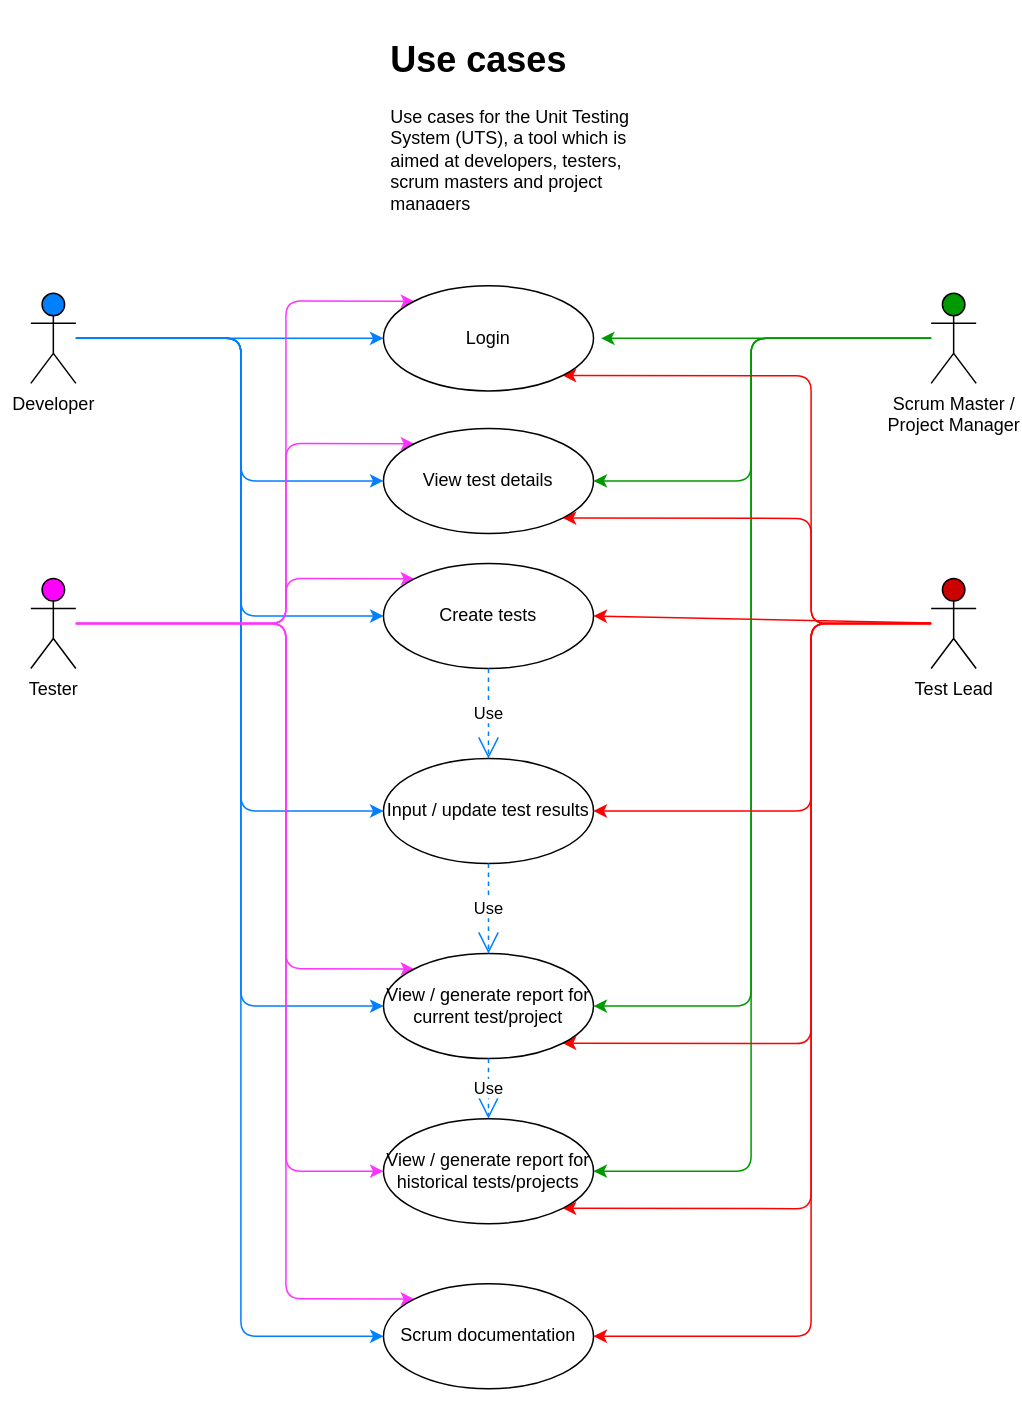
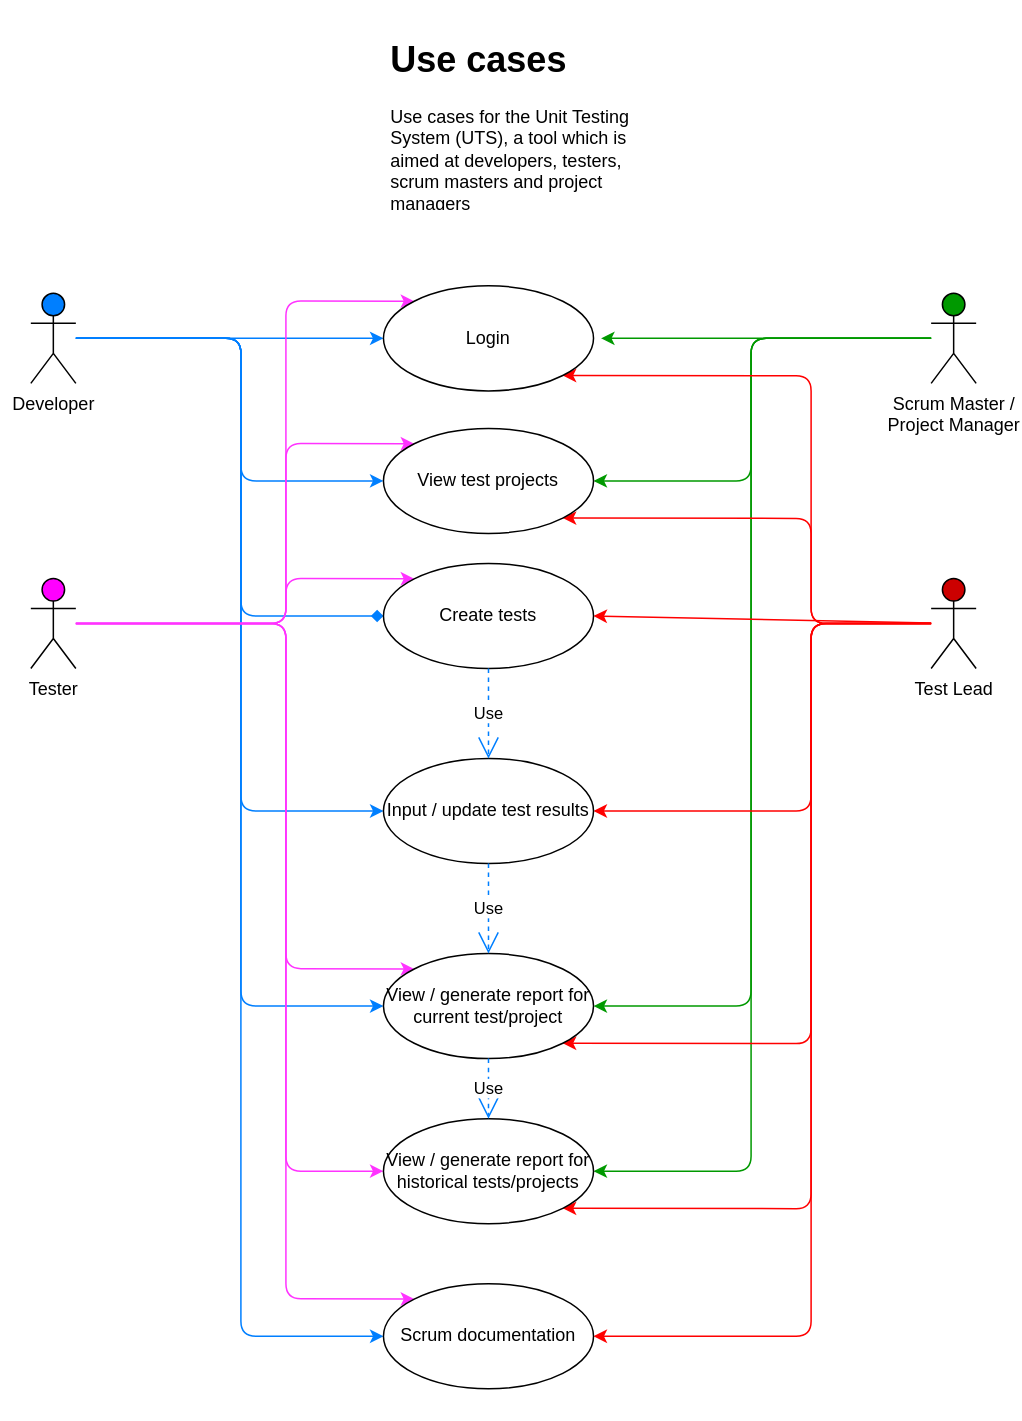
- <mxCell id="30" value="View test details" style="ellipse;whiteSpace=wrap;html=1;" parent="1" vertex="1"><mxGeometry x="255" y="285" width="140" height="70" as="geometry" /></mxCell>
+ <mxCell id="30" value="View test projects" style="ellipse;whiteSpace=wrap;html=1;" parent="1" vertex="1"><mxGeometry x="255" y="285" width="140" height="70" as="geometry" /></mxCell>
- <mxCell id="4" style="edgeStyle=none;html=1;entryX=0;entryY=0.5;entryDx=0;entryDy=0;fillColor=#0066CC;strokeColor=#007FFF;" parent="1" source="8" target="31" edge="1"><mxGeometry relative="1" as="geometry"><Array as="points"><mxPoint x="160" y="225" /><mxPoint x="160" y="410" /></Array></mxGeometry></mxCell>
+ <mxCell id="4" style="edgeStyle=none;html=1;entryX=0;entryY=0.5;entryDx=0;entryDy=0;fillColor=#0066CC;strokeColor=#007FFF;endArrow=diamond;" parent="1" source="8" target="31" edge="1"><mxGeometry relative="1" as="geometry"><Array as="points"><mxPoint x="160" y="225" /><mxPoint x="160" y="410" /></Array></mxGeometry></mxCell>
